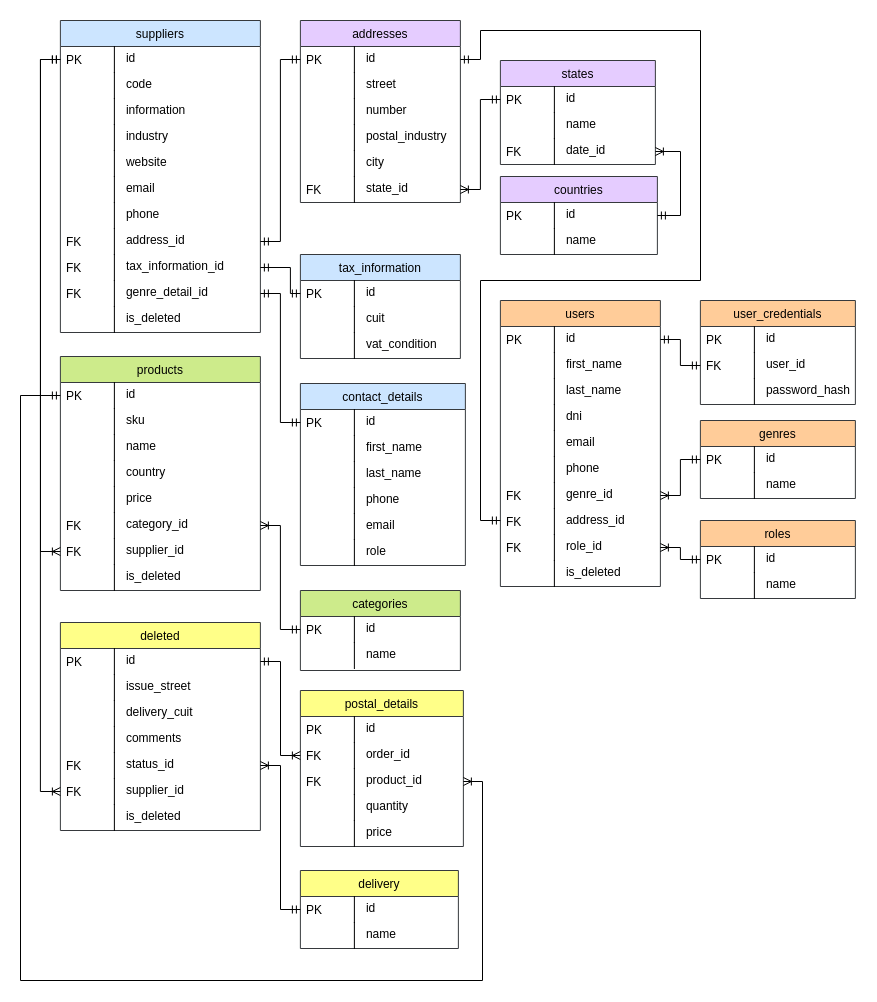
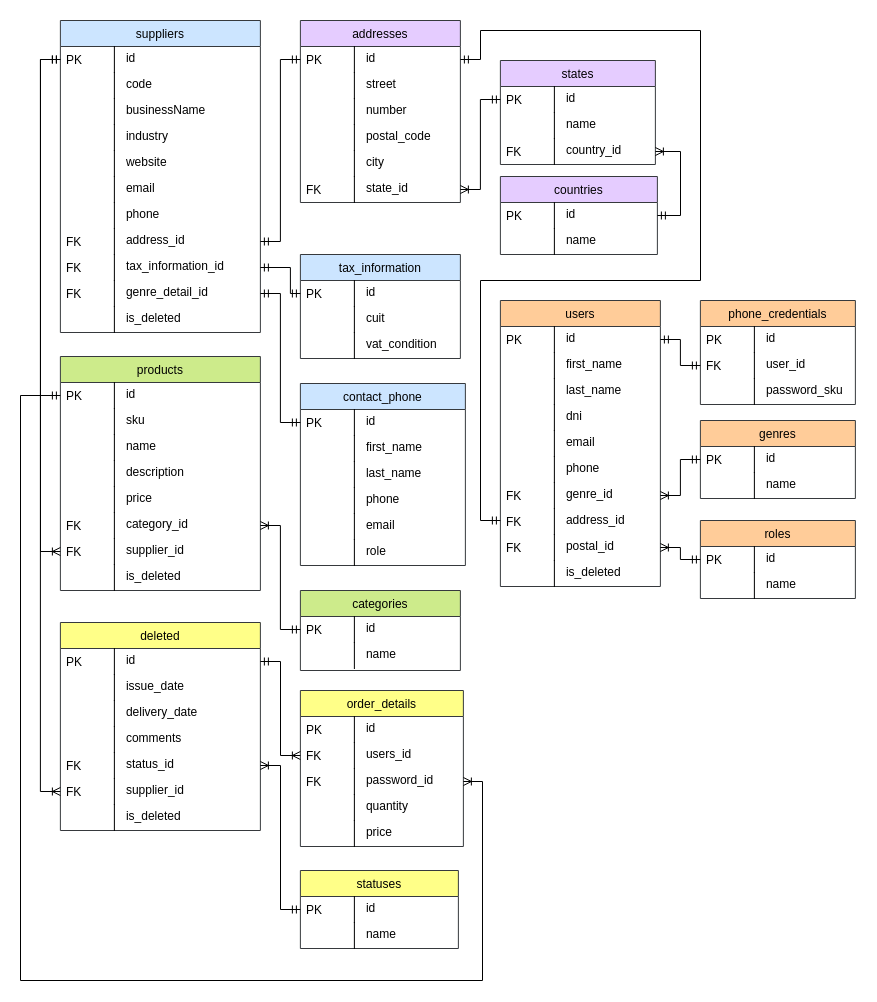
- <mxCell id="7" value="information" style="shape=partialRectangle;top=0;left=0;right=0;bottom=0;align=left;verticalAlign=top;spacingTop=-2;fillColor=none;spacingLeft=64;spacingRight=4;overflow=hidden;rotatable=0;points=[[0,0.5],[1,0.5]];portConstraint=eastwest;dropTarget=0;" parent="2" vertex="1"><mxGeometry y="78" width="200" height="26" as="geometry" /></mxCell>
+ <mxCell id="7" value="businessName" style="shape=partialRectangle;top=0;left=0;right=0;bottom=0;align=left;verticalAlign=top;spacingTop=-2;fillColor=none;spacingLeft=64;spacingRight=4;overflow=hidden;rotatable=0;points=[[0,0.5],[1,0.5]];portConstraint=eastwest;dropTarget=0;" parent="2" vertex="1"><mxGeometry y="78" width="200" height="26" as="geometry" /></mxCell>
- <mxCell id="32" value="postal_industry" style="shape=partialRectangle;top=0;left=0;right=0;bottom=0;align=left;verticalAlign=top;spacingTop=-2;fillColor=none;spacingLeft=64;spacingRight=4;overflow=hidden;rotatable=0;points=[[0,0.5],[1,0.5]];portConstraint=eastwest;dropTarget=0;" parent="25" vertex="1"><mxGeometry y="104" width="160" height="26" as="geometry" /></mxCell>
+ <mxCell id="32" value="postal_code" style="shape=partialRectangle;top=0;left=0;right=0;bottom=0;align=left;verticalAlign=top;spacingTop=-2;fillColor=none;spacingLeft=64;spacingRight=4;overflow=hidden;rotatable=0;points=[[0,0.5],[1,0.5]];portConstraint=eastwest;dropTarget=0;" parent="25" vertex="1"><mxGeometry y="104" width="160" height="26" as="geometry" /></mxCell>
- <mxCell id="43" value="date_id" style="shape=partialRectangle;top=0;left=0;right=0;bottom=0;align=left;verticalAlign=top;spacingTop=-2;fillColor=none;spacingLeft=64;spacingRight=4;overflow=hidden;rotatable=0;points=[[0,0.5],[1,0.5]];portConstraint=eastwest;dropTarget=0;" parent="38" vertex="1"><mxGeometry y="78" width="155" height="26" as="geometry" /></mxCell>
+ <mxCell id="43" value="country_id" style="shape=partialRectangle;top=0;left=0;right=0;bottom=0;align=left;verticalAlign=top;spacingTop=-2;fillColor=none;spacingLeft=64;spacingRight=4;overflow=hidden;rotatable=0;points=[[0,0.5],[1,0.5]];portConstraint=eastwest;dropTarget=0;" parent="38" vertex="1"><mxGeometry y="78" width="155" height="26" as="geometry" /></mxCell>
- <mxCell id="149" value="user_credentials" style="swimlane;fontStyle=0;childLayout=stackLayout;horizontal=1;startSize=26;fillColor=#ffcc99;horizontalStack=0;resizeParent=1;resizeLast=0;collapsible=1;marginBottom=0;swimlaneFillColor=default;align=center;strokeColor=#36393d;" parent="1" vertex="1"><mxGeometry x="699.89" y="300" width="155" height="104" as="geometry" /></mxCell>
+ <mxCell id="149" value="phone_credentials" style="swimlane;fontStyle=0;childLayout=stackLayout;horizontal=1;startSize=26;fillColor=#ffcc99;horizontalStack=0;resizeParent=1;resizeLast=0;collapsible=1;marginBottom=0;swimlaneFillColor=default;align=center;strokeColor=#36393d;" parent="1" vertex="1"><mxGeometry x="699.89" y="300" width="155" height="104" as="geometry" /></mxCell>
- <mxCell id="154" value="password_hash" style="shape=partialRectangle;top=0;left=0;right=0;bottom=0;align=left;verticalAlign=top;spacingTop=-2;fillColor=none;spacingLeft=64;spacingRight=4;overflow=hidden;rotatable=0;points=[[0,0.5],[1,0.5]];portConstraint=eastwest;dropTarget=0;" parent="149" vertex="1"><mxGeometry y="78" width="155" height="26" as="geometry" /></mxCell>
+ <mxCell id="154" value="password_sku" style="shape=partialRectangle;top=0;left=0;right=0;bottom=0;align=left;verticalAlign=top;spacingTop=-2;fillColor=none;spacingLeft=64;spacingRight=4;overflow=hidden;rotatable=0;points=[[0,0.5],[1,0.5]];portConstraint=eastwest;dropTarget=0;" parent="149" vertex="1"><mxGeometry y="78" width="155" height="26" as="geometry" /></mxCell>
- <mxCell id="50" value="contact_details" style="swimlane;fontStyle=0;childLayout=stackLayout;horizontal=1;startSize=26;fillColor=#cce5ff;horizontalStack=0;resizeParent=1;resizeLast=0;collapsible=1;marginBottom=0;swimlaneFillColor=default;align=center;strokeColor=#36393d;" parent="1" vertex="1"><mxGeometry x="299.89" y="383" width="165" height="182" as="geometry" /></mxCell>
+ <mxCell id="50" value="contact_phone" style="swimlane;fontStyle=0;childLayout=stackLayout;horizontal=1;startSize=26;fillColor=#cce5ff;horizontalStack=0;resizeParent=1;resizeLast=0;collapsible=1;marginBottom=0;swimlaneFillColor=default;align=center;strokeColor=#36393d;" parent="1" vertex="1"><mxGeometry x="299.89" y="383" width="165" height="182" as="geometry" /></mxCell>
- <mxCell id="77" value="country" style="shape=partialRectangle;top=0;left=0;right=0;bottom=0;align=left;verticalAlign=top;spacingTop=-2;fillColor=none;spacingLeft=64;spacingRight=4;overflow=hidden;rotatable=0;points=[[0,0.5],[1,0.5]];portConstraint=eastwest;dropTarget=0;" parent="70" vertex="1"><mxGeometry y="104" width="200" height="26" as="geometry" /></mxCell>
+ <mxCell id="77" value="description" style="shape=partialRectangle;top=0;left=0;right=0;bottom=0;align=left;verticalAlign=top;spacingTop=-2;fillColor=none;spacingLeft=64;spacingRight=4;overflow=hidden;rotatable=0;points=[[0,0.5],[1,0.5]];portConstraint=eastwest;dropTarget=0;" parent="70" vertex="1"><mxGeometry y="104" width="200" height="26" as="geometry" /></mxCell>
- <mxCell id="140" value="role_id" style="shape=partialRectangle;top=0;left=0;right=0;bottom=0;align=left;verticalAlign=top;spacingTop=-2;fillColor=none;spacingLeft=64;spacingRight=4;overflow=hidden;rotatable=0;points=[[0,0.5],[1,0.5]];portConstraint=eastwest;dropTarget=0;" parent="123" vertex="1"><mxGeometry y="234" width="160" height="26" as="geometry" /></mxCell>
+ <mxCell id="140" value="postal_id" style="shape=partialRectangle;top=0;left=0;right=0;bottom=0;align=left;verticalAlign=top;spacingTop=-2;fillColor=none;spacingLeft=64;spacingRight=4;overflow=hidden;rotatable=0;points=[[0,0.5],[1,0.5]];portConstraint=eastwest;dropTarget=0;" parent="123" vertex="1"><mxGeometry y="234" width="160" height="26" as="geometry" /></mxCell>
- <mxCell id="95" value="issue_street" style="shape=partialRectangle;top=0;left=0;right=0;bottom=0;align=left;verticalAlign=top;spacingTop=-2;fillColor=none;spacingLeft=64;spacingRight=4;overflow=hidden;rotatable=0;points=[[0,0.5],[1,0.5]];portConstraint=eastwest;dropTarget=0;" parent="92" vertex="1"><mxGeometry y="52" width="200" height="26" as="geometry" /></mxCell>
+ <mxCell id="95" value="issue_date" style="shape=partialRectangle;top=0;left=0;right=0;bottom=0;align=left;verticalAlign=top;spacingTop=-2;fillColor=none;spacingLeft=64;spacingRight=4;overflow=hidden;rotatable=0;points=[[0,0.5],[1,0.5]];portConstraint=eastwest;dropTarget=0;" parent="92" vertex="1"><mxGeometry y="52" width="200" height="26" as="geometry" /></mxCell>
- <mxCell id="112" value="postal_details" style="swimlane;fontStyle=0;childLayout=stackLayout;horizontal=1;startSize=26;fillColor=#ffff88;horizontalStack=0;resizeParent=1;resizeLast=0;collapsible=1;marginBottom=0;swimlaneFillColor=default;align=center;strokeColor=#36393d;" parent="1" vertex="1"><mxGeometry x="299.89" y="690" width="163" height="156" as="geometry" /></mxCell>
+ <mxCell id="112" value="order_details" style="swimlane;fontStyle=0;childLayout=stackLayout;horizontal=1;startSize=26;fillColor=#ffff88;horizontalStack=0;resizeParent=1;resizeLast=0;collapsible=1;marginBottom=0;swimlaneFillColor=default;align=center;strokeColor=#36393d;" parent="1" vertex="1"><mxGeometry x="299.89" y="690" width="163" height="156" as="geometry" /></mxCell>
- <mxCell id="97" value="delivery_cuit" style="shape=partialRectangle;top=0;left=0;right=0;bottom=0;align=left;verticalAlign=top;spacingTop=-2;fillColor=none;spacingLeft=64;spacingRight=4;overflow=hidden;rotatable=0;points=[[0,0.5],[1,0.5]];portConstraint=eastwest;dropTarget=0;" parent="92" vertex="1"><mxGeometry y="78" width="200" height="26" as="geometry" /></mxCell>
+ <mxCell id="97" value="delivery_date" style="shape=partialRectangle;top=0;left=0;right=0;bottom=0;align=left;verticalAlign=top;spacingTop=-2;fillColor=none;spacingLeft=64;spacingRight=4;overflow=hidden;rotatable=0;points=[[0,0.5],[1,0.5]];portConstraint=eastwest;dropTarget=0;" parent="92" vertex="1"><mxGeometry y="78" width="200" height="26" as="geometry" /></mxCell>
- <mxCell id="115" value="order_id" style="shape=partialRectangle;top=0;left=0;right=0;bottom=0;align=left;verticalAlign=top;spacingTop=-2;fillColor=none;spacingLeft=64;spacingRight=4;overflow=hidden;rotatable=0;points=[[0,0.5],[1,0.5]];portConstraint=eastwest;dropTarget=0;" parent="112" vertex="1"><mxGeometry y="52" width="163" height="26" as="geometry" /></mxCell>
+ <mxCell id="115" value="users_id" style="shape=partialRectangle;top=0;left=0;right=0;bottom=0;align=left;verticalAlign=top;spacingTop=-2;fillColor=none;spacingLeft=64;spacingRight=4;overflow=hidden;rotatable=0;points=[[0,0.5],[1,0.5]];portConstraint=eastwest;dropTarget=0;" parent="112" vertex="1"><mxGeometry y="52" width="163" height="26" as="geometry" /></mxCell>
- <mxCell id="117" value="product_id" style="shape=partialRectangle;top=0;left=0;right=0;bottom=0;align=left;verticalAlign=top;spacingTop=-2;fillColor=none;spacingLeft=64;spacingRight=4;overflow=hidden;rotatable=0;points=[[0,0.5],[1,0.5]];portConstraint=eastwest;dropTarget=0;" parent="112" vertex="1"><mxGeometry y="78" width="163" height="26" as="geometry" /></mxCell>
+ <mxCell id="117" value="password_id" style="shape=partialRectangle;top=0;left=0;right=0;bottom=0;align=left;verticalAlign=top;spacingTop=-2;fillColor=none;spacingLeft=64;spacingRight=4;overflow=hidden;rotatable=0;points=[[0,0.5],[1,0.5]];portConstraint=eastwest;dropTarget=0;" parent="112" vertex="1"><mxGeometry y="78" width="163" height="26" as="geometry" /></mxCell>
- <mxCell id="107" value="delivery" style="swimlane;fontStyle=0;childLayout=stackLayout;horizontal=1;startSize=26;fillColor=#ffff88;horizontalStack=0;resizeParent=1;resizeLast=0;collapsible=1;marginBottom=0;swimlaneFillColor=default;align=center;strokeColor=#36393d;" parent="1" vertex="1"><mxGeometry x="299.89" y="870" width="158" height="78" as="geometry" /></mxCell>
+ <mxCell id="107" value="statuses" style="swimlane;fontStyle=0;childLayout=stackLayout;horizontal=1;startSize=26;fillColor=#ffff88;horizontalStack=0;resizeParent=1;resizeLast=0;collapsible=1;marginBottom=0;swimlaneFillColor=default;align=center;strokeColor=#36393d;" parent="1" vertex="1"><mxGeometry x="299.89" y="870" width="158" height="78" as="geometry" /></mxCell>
